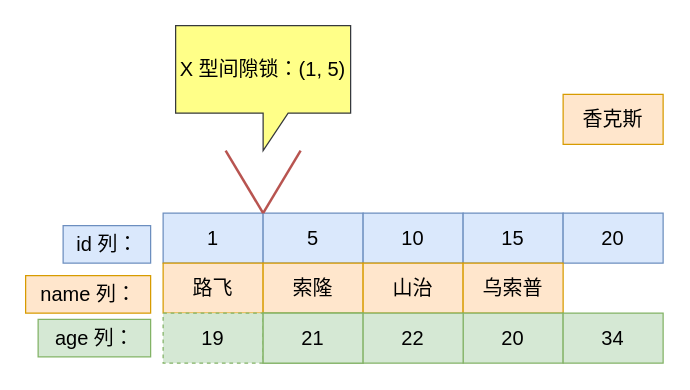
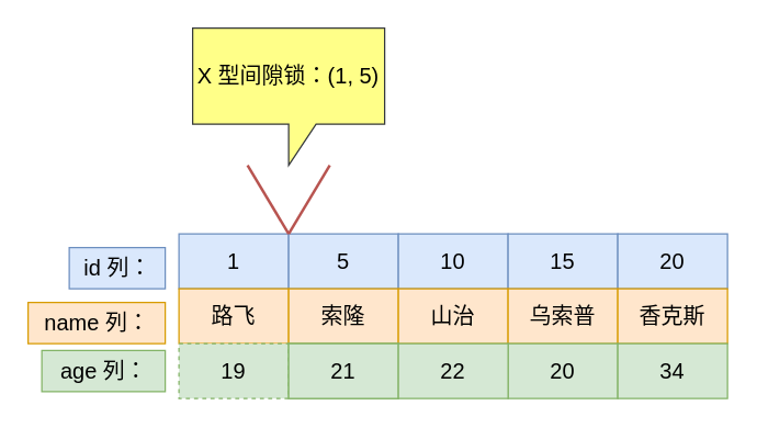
- <mxCell id="11" value="香克斯" style="rounded=0;whiteSpace=wrap;html=1;fontSize=16;fillColor=#ffe6cc;strokeColor=#d79b00;" vertex="1" parent="1"><mxGeometry x="450" y="75" width="80" height="40" as="geometry" /></mxCell>
+ <mxCell id="11" value="香克斯" style="rounded=0;whiteSpace=wrap;html=1;fontSize=16;fillColor=#ffe6cc;strokeColor=#d79b00;" vertex="1" parent="1"><mxGeometry x="450" y="210" width="80" height="40" as="geometry" /></mxCell>
